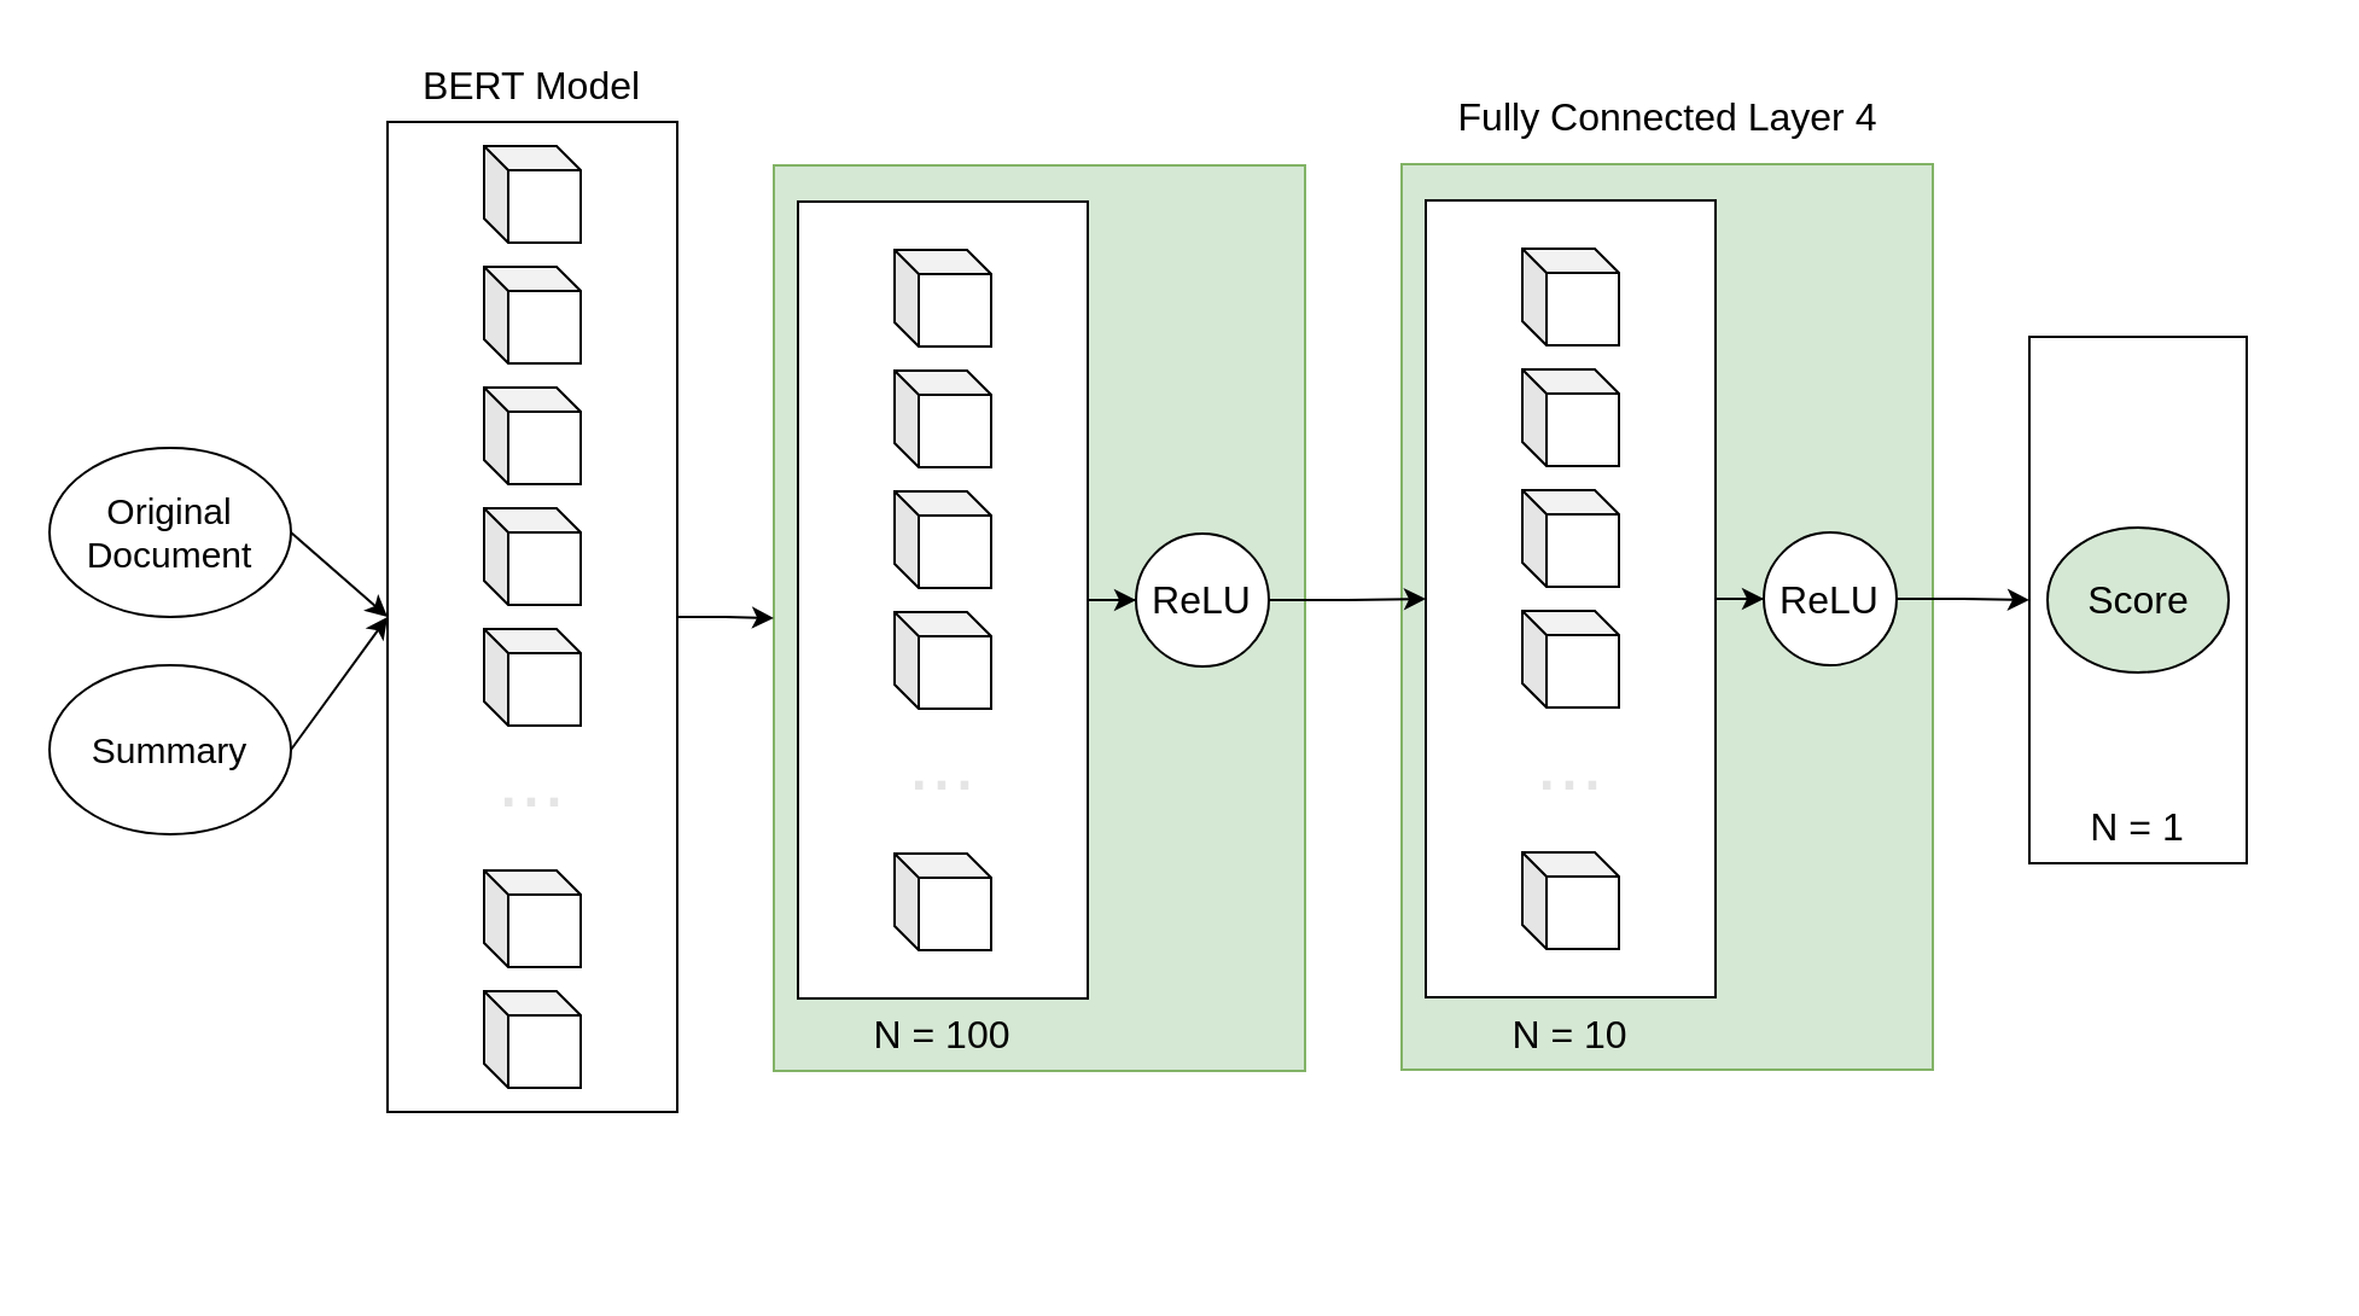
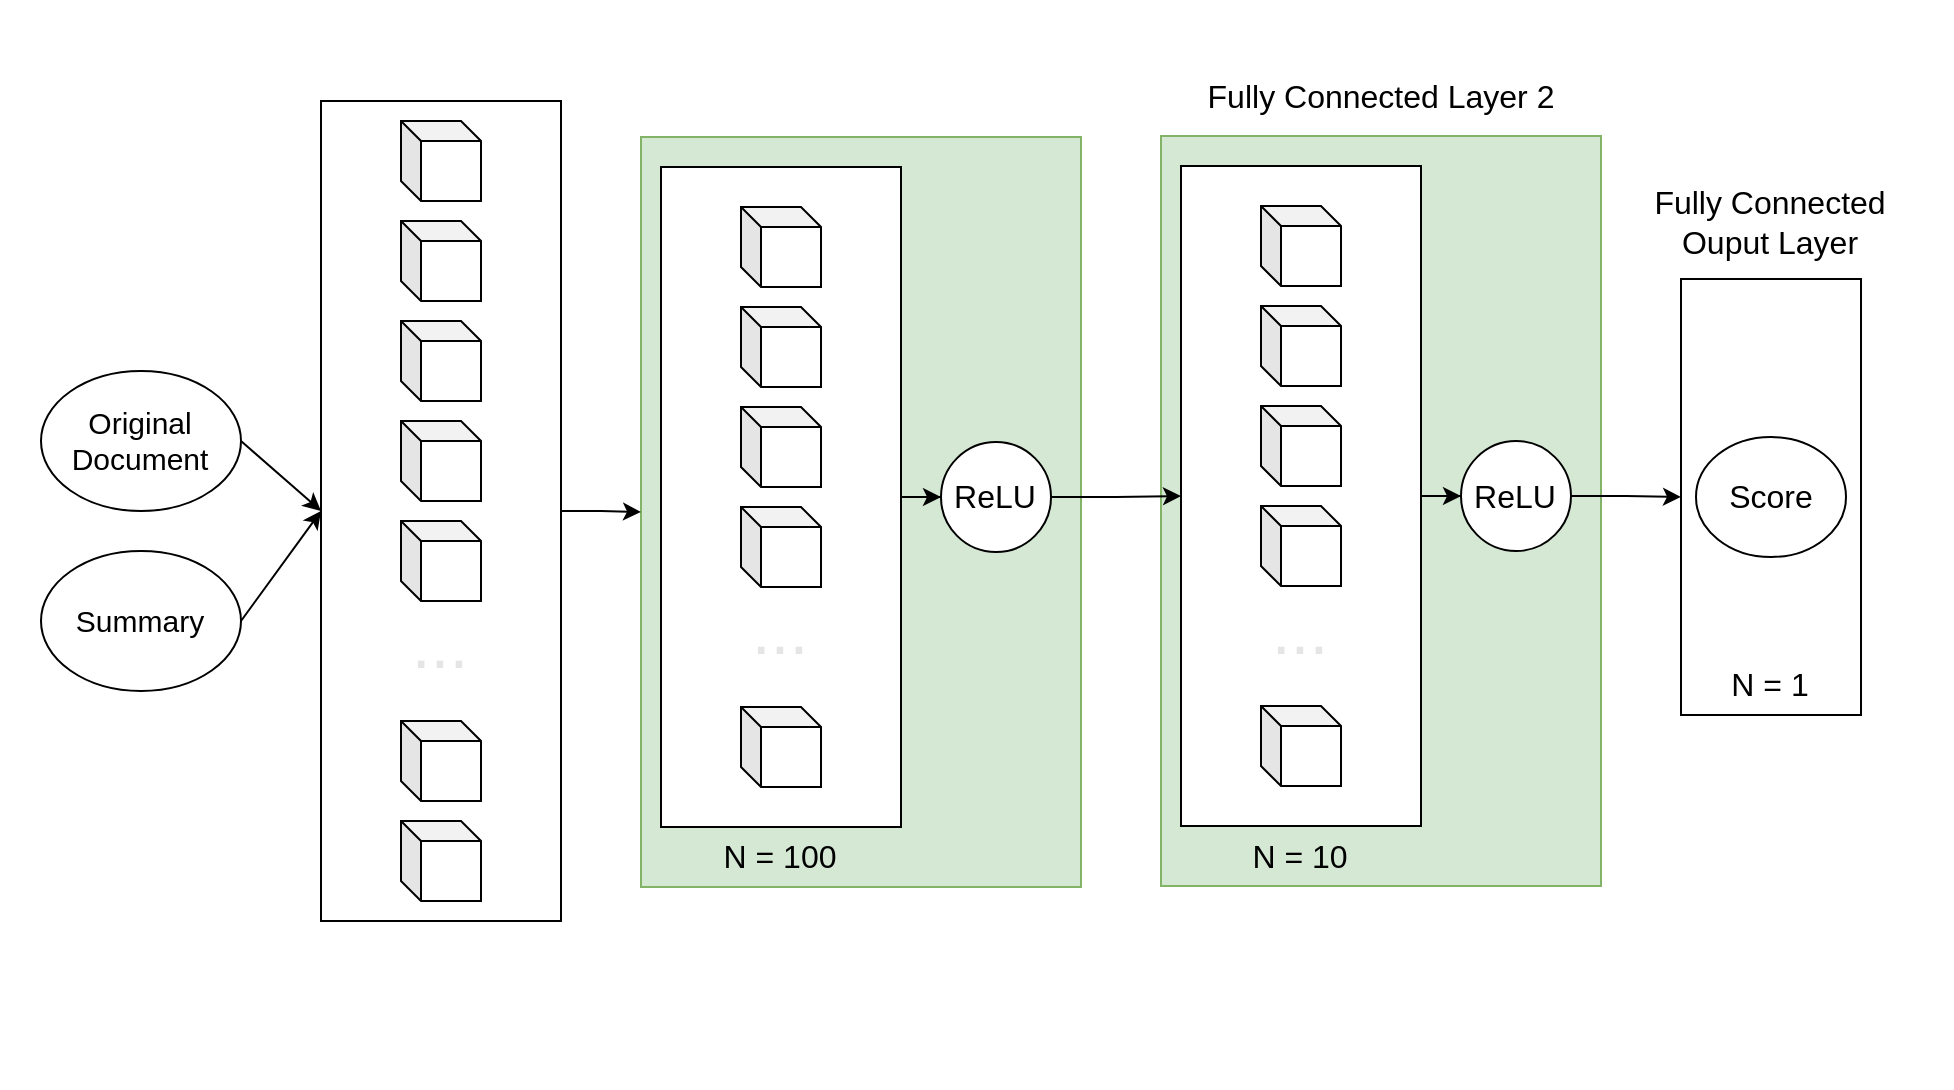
- <mxCell id="13" value="&lt;font style=&quot;font-size: 16px;&quot;&gt;BERT Model&lt;/font&gt;" style="text;html=1;strokeColor=none;fillColor=none;align=center;verticalAlign=middle;whiteSpace=wrap;rounded=0;fontSize=14;" parent="4" vertex="1"><mxGeometry width="140" height="30" as="geometry" /></mxCell>
- <mxCell id="31" value="&lt;font style=&quot;font-size: 16px;&quot;&gt;Fully Connected Layer 4&lt;/font&gt;" style="text;html=1;strokeColor=none;fillColor=none;align=center;verticalAlign=middle;whiteSpace=wrap;rounded=0;fontSize=14;" parent="1" vertex="1"><mxGeometry x="600.5" y="33" width="179" height="30" as="geometry" /></mxCell>
+ <mxCell id="31" value="&lt;font style=&quot;font-size: 16px;&quot;&gt;Fully Connected Layer 2&lt;/font&gt;" style="text;html=1;strokeColor=none;fillColor=none;align=center;verticalAlign=middle;whiteSpace=wrap;rounded=0;fontSize=14;" parent="1" vertex="1"><mxGeometry x="600.5" y="33" width="179" height="30" as="geometry" /></mxCell>
+ <mxCell id="28" value="&lt;font style=&quot;font-size: 16px;&quot;&gt;Fully Connected Ouput Layer&lt;/font&gt;" style="text;html=1;strokeColor=none;fillColor=none;align=center;verticalAlign=middle;whiteSpace=wrap;rounded=0;fontSize=14;" parent="1" vertex="1"><mxGeometry x="815" y="95.5" width="140" height="30" as="geometry" /></mxCell>
- <mxCell id="43" value="&lt;font style=&quot;font-size: 16px;&quot;&gt;Score&lt;/font&gt;" style="ellipse;whiteSpace=wrap;html=1;fillColor=#d5e8d4;" parent="1" vertex="1"><mxGeometry x="847.5" y="218" width="75" height="60" as="geometry" /></mxCell>
+ <mxCell id="43" value="&lt;font style=&quot;font-size: 16px;&quot;&gt;Score&lt;/font&gt;" style="ellipse;whiteSpace=wrap;html=1;" parent="1" vertex="1"><mxGeometry x="847.5" y="218" width="75" height="60" as="geometry" /></mxCell>
